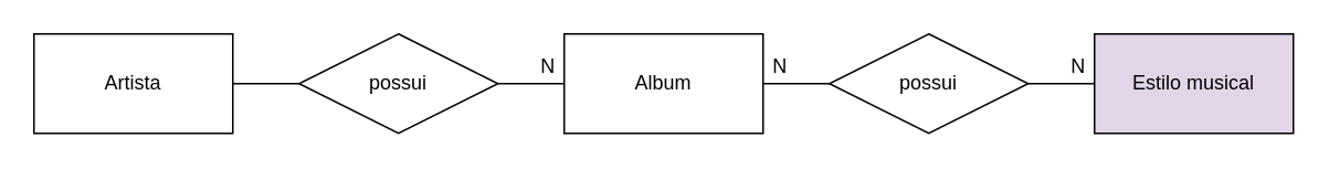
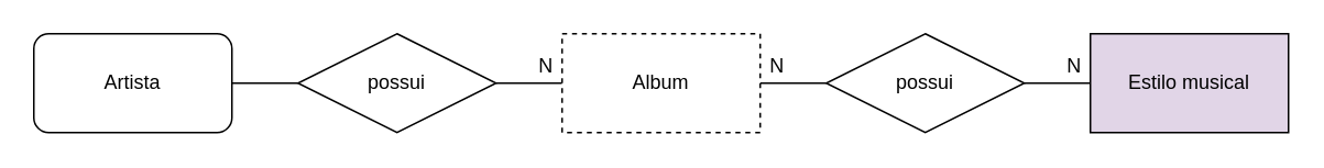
- <mxCell id="3" value="Artista" style="rounded=0;whiteSpace=wrap;html=1;" parent="1" vertex="1"><mxGeometry x="20" y="20" width="120" height="60" as="geometry" /></mxCell>
+ <mxCell id="3" value="Artista" style="whiteSpace=wrap;html=1;rounded=1;" parent="1" vertex="1"><mxGeometry x="20" y="20" width="120" height="60" as="geometry" /></mxCell>
- <mxCell id="7" value="Album" style="rounded=0;whiteSpace=wrap;html=1;" parent="1" vertex="1"><mxGeometry x="340" y="20" width="120" height="60" as="geometry" /></mxCell>
+ <mxCell id="7" value="Album" style="rounded=0;whiteSpace=wrap;html=1;dashed=1;" parent="1" vertex="1"><mxGeometry x="340" y="20" width="120" height="60" as="geometry" /></mxCell>
